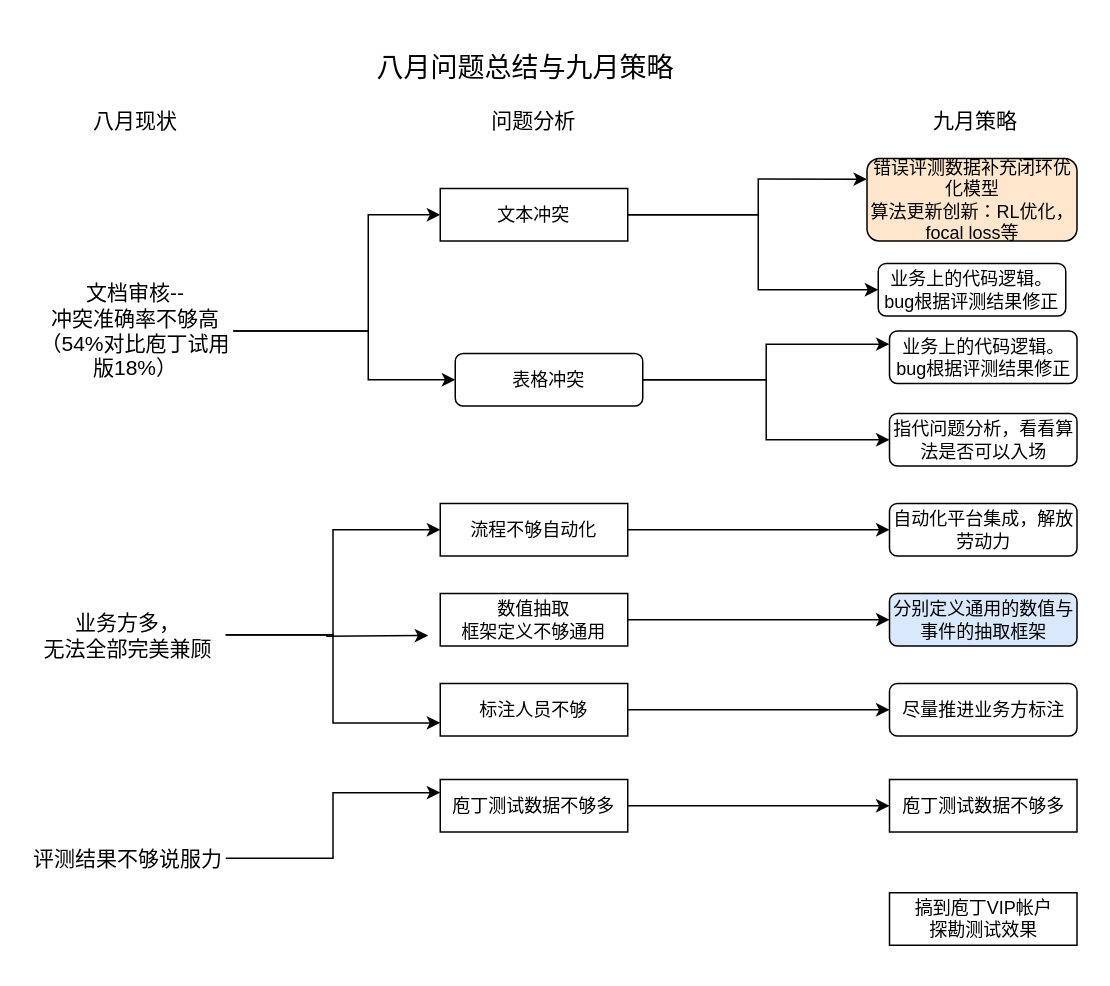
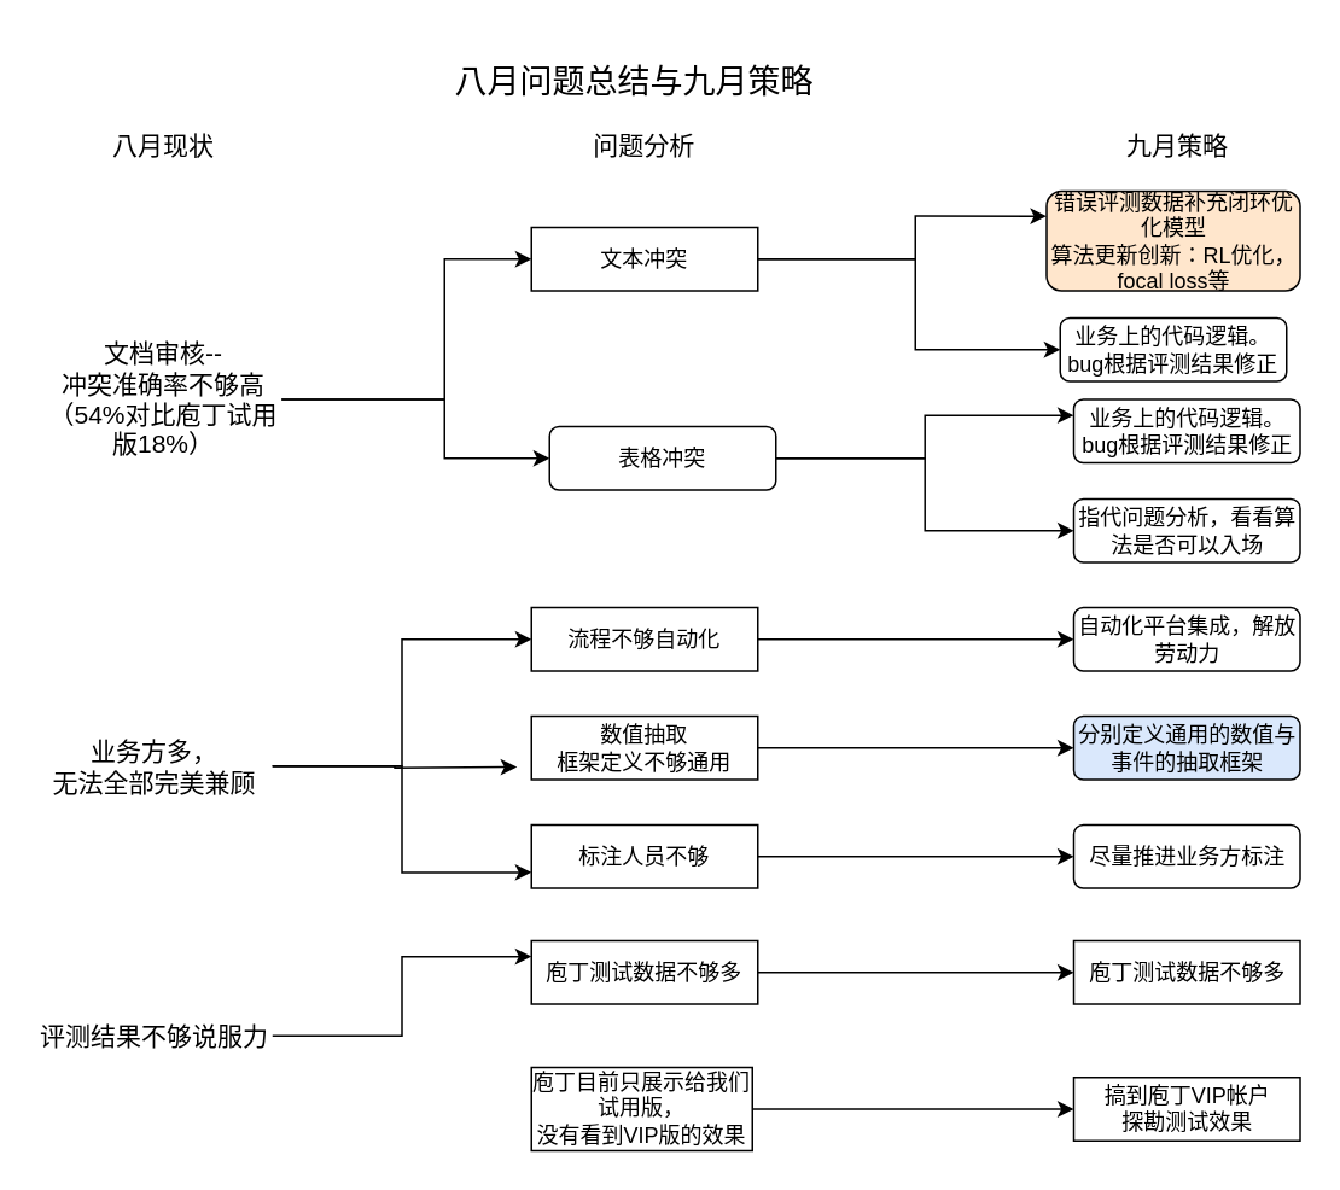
+ <mxCell id="37" value="庖丁目前只展示给我们试用版，&lt;br&gt;没有看到VIP版的效果" style="rounded=1;whiteSpace=wrap;html=1;arcSize=0;" vertex="1" parent="1"><mxGeometry x="293" y="589" width="122" height="46" as="geometry" /></mxCell>
+ <mxCell id="36" style="edgeStyle=orthogonalEdgeStyle;rounded=0;orthogonalLoop=1;jettySize=auto;html=1;exitX=1;exitY=0.5;exitDx=0;exitDy=0;entryX=0;entryY=0.5;entryDx=0;entryDy=0;" edge="1" parent="1" source="37" target="39"><mxGeometry relative="1" as="geometry" /></mxCell>
